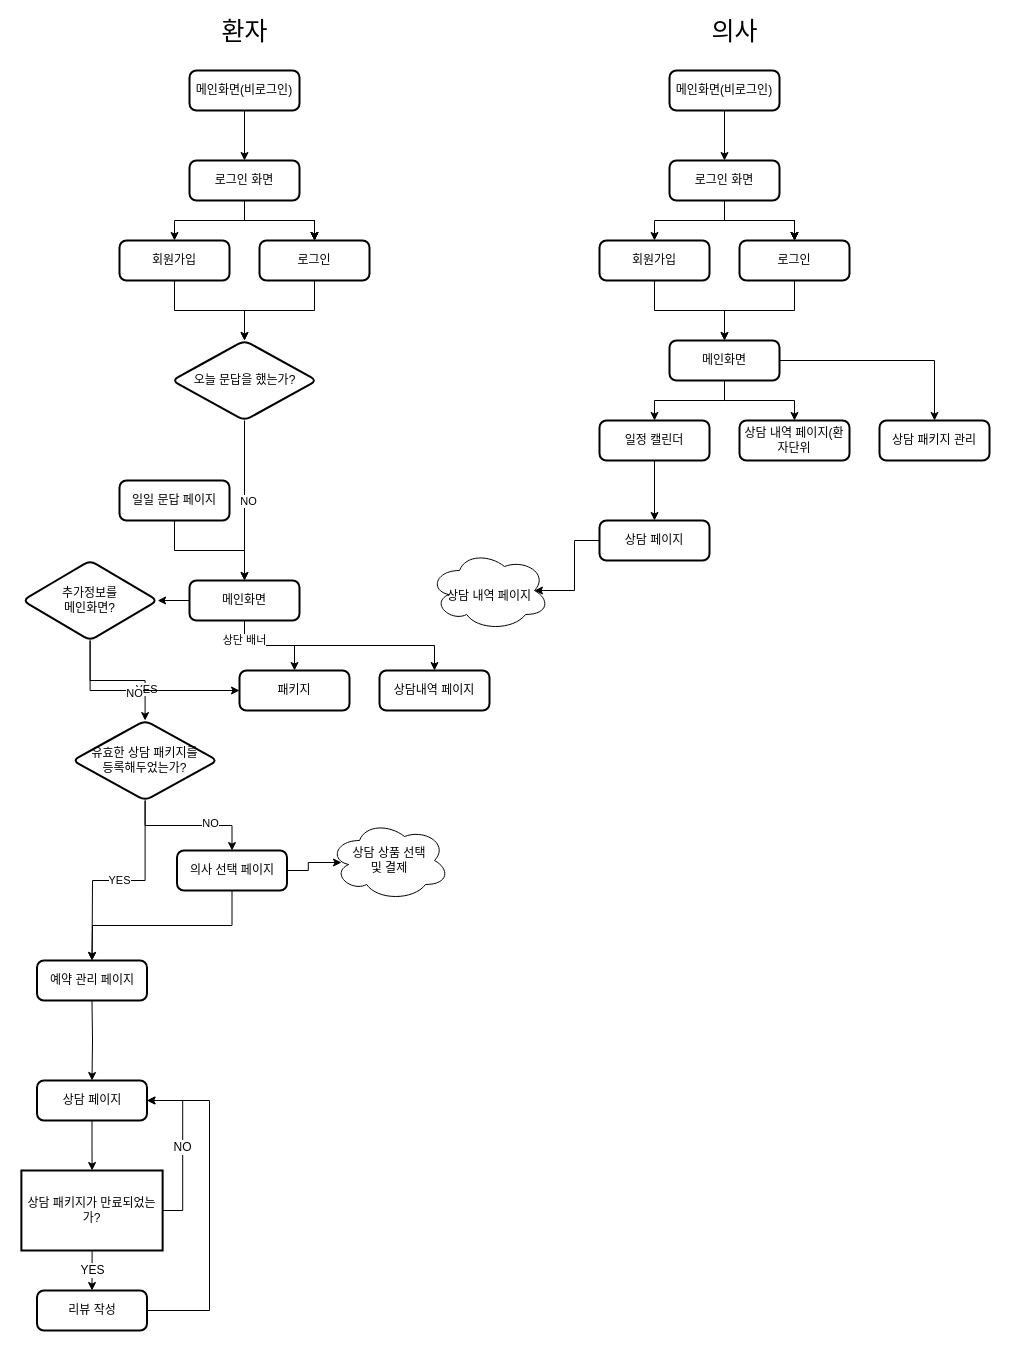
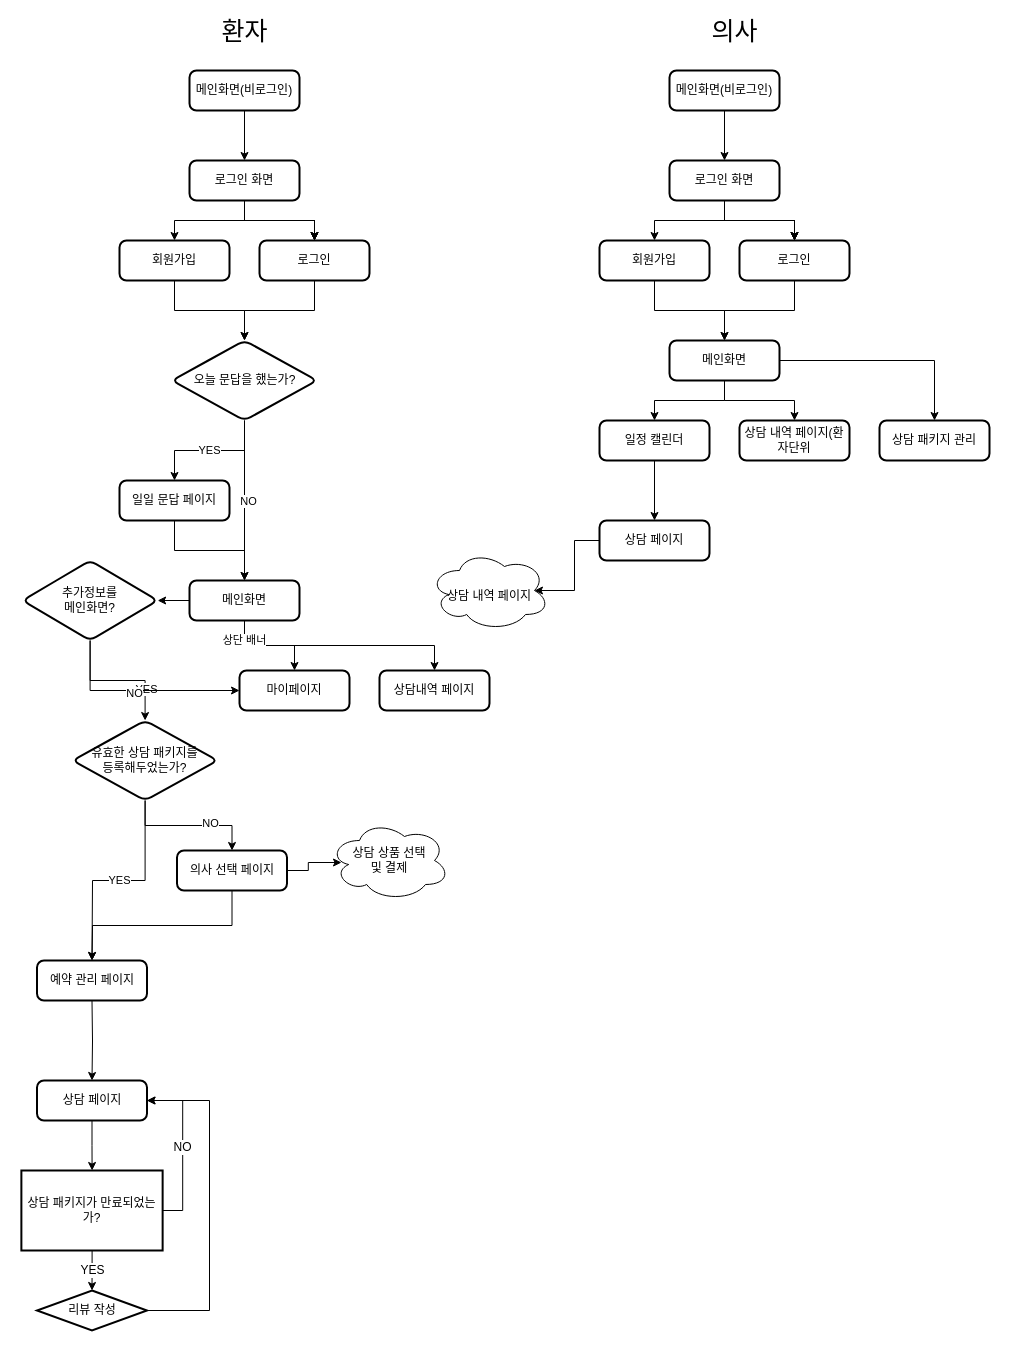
+ <mxCell id="14" value="YES" style="edgeStyle=orthogonalEdgeStyle;rounded=0;orthogonalLoop=1;jettySize=auto;html=1;entryX=0.5;entryY=0;entryDx=0;entryDy=0;" parent="1" source="17" target="19" edge="1"><mxGeometry relative="1" as="geometry"><mxPoint x="149" y="480" as="targetPoint" /></mxGeometry></mxCell>
- <mxCell id="33" value="패키지" style="rounded=1;whiteSpace=wrap;html=1;absoluteArcSize=1;arcSize=14;strokeWidth=2;" parent="1" vertex="1"><mxGeometry x="239" y="670" width="110" height="40" as="geometry" /></mxCell>
+ <mxCell id="33" value="마이페이지" style="rounded=1;whiteSpace=wrap;html=1;absoluteArcSize=1;arcSize=14;strokeWidth=2;" parent="1" vertex="1"><mxGeometry x="239" y="670" width="110" height="40" as="geometry" /></mxCell>
- <mxCell id="67" value="리뷰 작성" style="rounded=1;whiteSpace=wrap;html=1;absoluteArcSize=1;arcSize=14;strokeWidth=2;" parent="1" vertex="1"><mxGeometry x="36.5" y="1290" width="110" height="40" as="geometry" /></mxCell>
+ <mxCell id="67" value="리뷰 작성" style="rhombus;whiteSpace=wrap;html=1;absoluteArcSize=1;arcSize=14;strokeWidth=2;" parent="1" vertex="1"><mxGeometry x="36.5" y="1290" width="110" height="40" as="geometry" /></mxCell>
